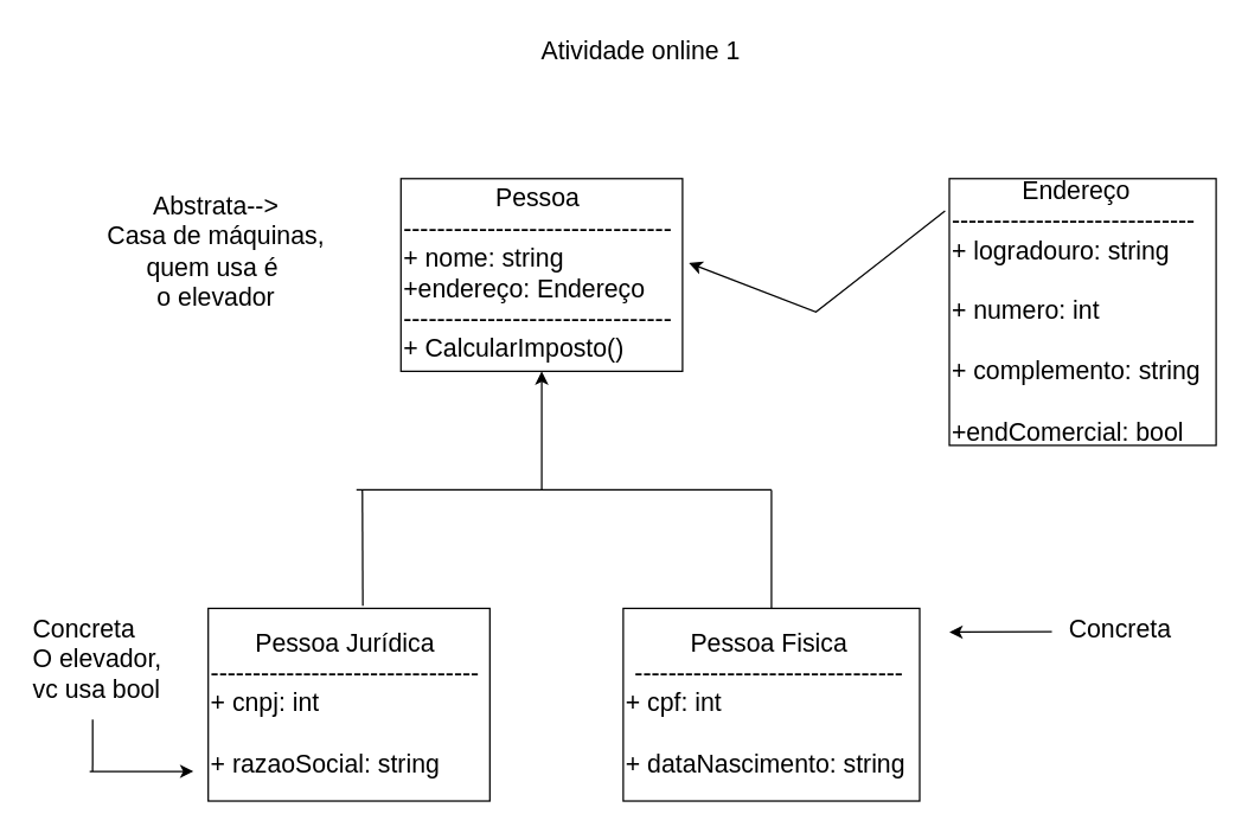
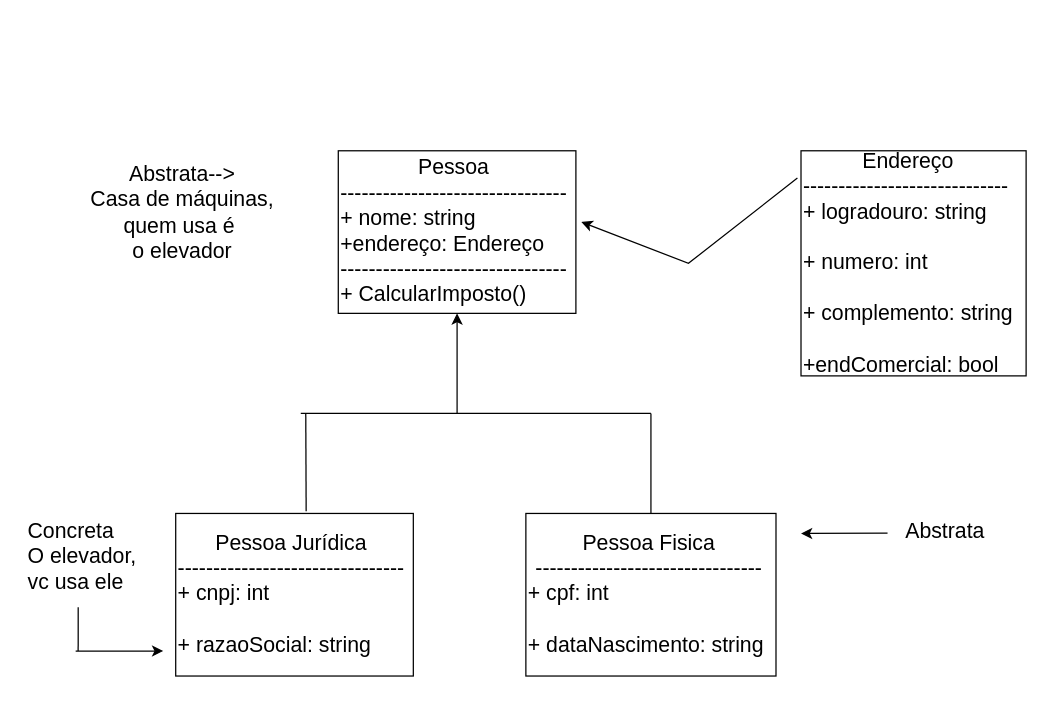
- <mxCell id="2" value="&lt;font style=&quot;vertical-align: inherit; font-size: 17px;&quot;&gt;&lt;font style=&quot;vertical-align: inherit; font-size: 17px;&quot;&gt;Atividade online 1&amp;nbsp;&lt;/font&gt;&lt;/font&gt;" style="text;html=1;align=center;verticalAlign=middle;resizable=0;points=[];autosize=1;strokeColor=none;fillColor=none;fontSize=17;" vertex="1" parent="1"><mxGeometry x="354" y="20" width="160" height="30" as="geometry" /></mxCell>
- <mxCell id="10" value="Concreta" style="text;html=1;align=center;verticalAlign=middle;resizable=0;points=[];autosize=1;strokeColor=none;fillColor=none;fontSize=17;" vertex="1" parent="1"><mxGeometry x="710" y="410" width="90" height="30" as="geometry" /></mxCell>
+ <mxCell id="10" value="Abstrata" style="text;html=1;align=center;verticalAlign=middle;resizable=0;points=[];autosize=1;strokeColor=none;fillColor=none;fontSize=17;" vertex="1" parent="1"><mxGeometry x="710" y="410" width="90" height="30" as="geometry" /></mxCell>
- <mxCell id="16" value="Concreta&lt;br&gt;O elevador,&lt;br&gt;vc usa bool" style="text;html=1;align=left;verticalAlign=middle;resizable=0;points=[];autosize=1;strokeColor=none;fillColor=none;fontSize=17;" vertex="1" parent="1"><mxGeometry y="410" width="110" height="70" as="geometry" x="20" /></mxCell>
+ <mxCell id="16" value="Concreta&lt;br&gt;O elevador,&lt;br&gt;vc usa ele" style="text;html=1;align=left;verticalAlign=middle;resizable=0;points=[];autosize=1;strokeColor=none;fillColor=none;fontSize=17;" vertex="1" parent="1"><mxGeometry y="410" width="110" height="70" as="geometry" x="20" /></mxCell>
